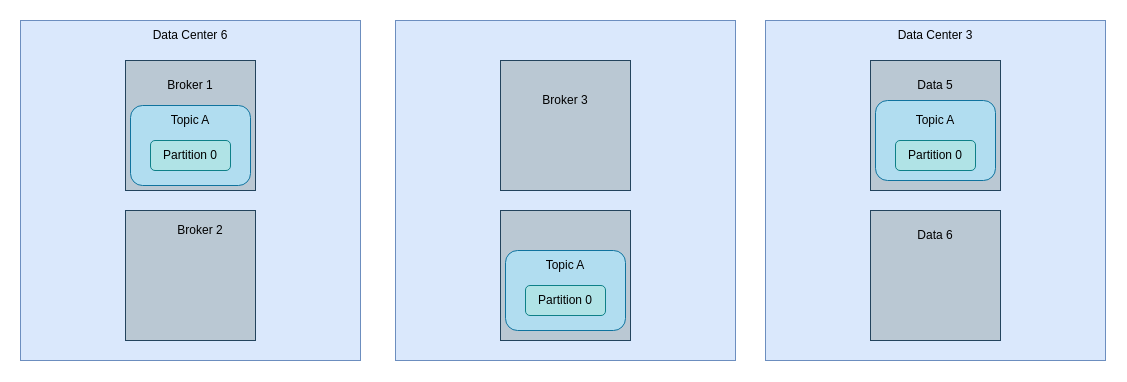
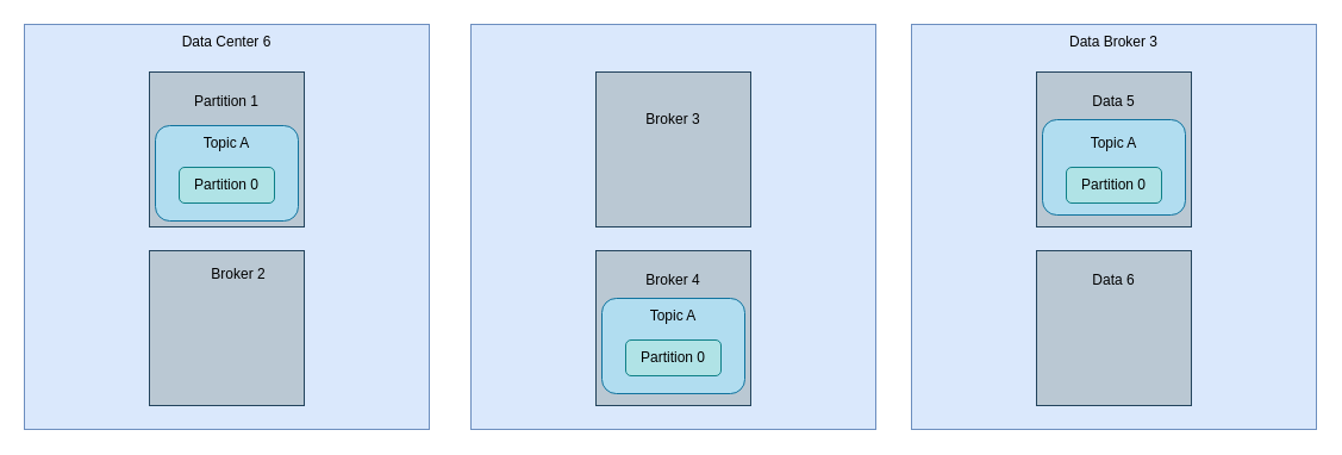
- <mxCell id="20" value="Data Center 3" style="text;html=1;align=center;verticalAlign=middle;whiteSpace=wrap;rounded=0;" vertex="1" parent="1"><mxGeometry x="885" y="20" width="100" height="30" as="geometry" /></mxCell>
+ <mxCell id="20" value="Data Broker 3" style="text;html=1;align=center;verticalAlign=middle;whiteSpace=wrap;rounded=0;" vertex="1" parent="1"><mxGeometry x="885" y="20" width="100" height="30" as="geometry" /></mxCell>
- <mxCell id="9" value="Broker 1" style="text;html=1;align=center;verticalAlign=middle;whiteSpace=wrap;rounded=0;" vertex="1" parent="1"><mxGeometry x="140" y="70" width="100" height="30" as="geometry" /></mxCell>
+ <mxCell id="9" value="Partition 1" style="text;html=1;align=center;verticalAlign=middle;whiteSpace=wrap;rounded=0;" vertex="1" parent="1"><mxGeometry x="140" y="70" width="100" height="30" as="geometry" /></mxCell>
+ <mxCell id="18" value="Broker 4" style="text;html=1;align=center;verticalAlign=middle;whiteSpace=wrap;rounded=0;" vertex="1" parent="1"><mxGeometry x="515" y="220" width="100" height="30" as="geometry" /></mxCell>
